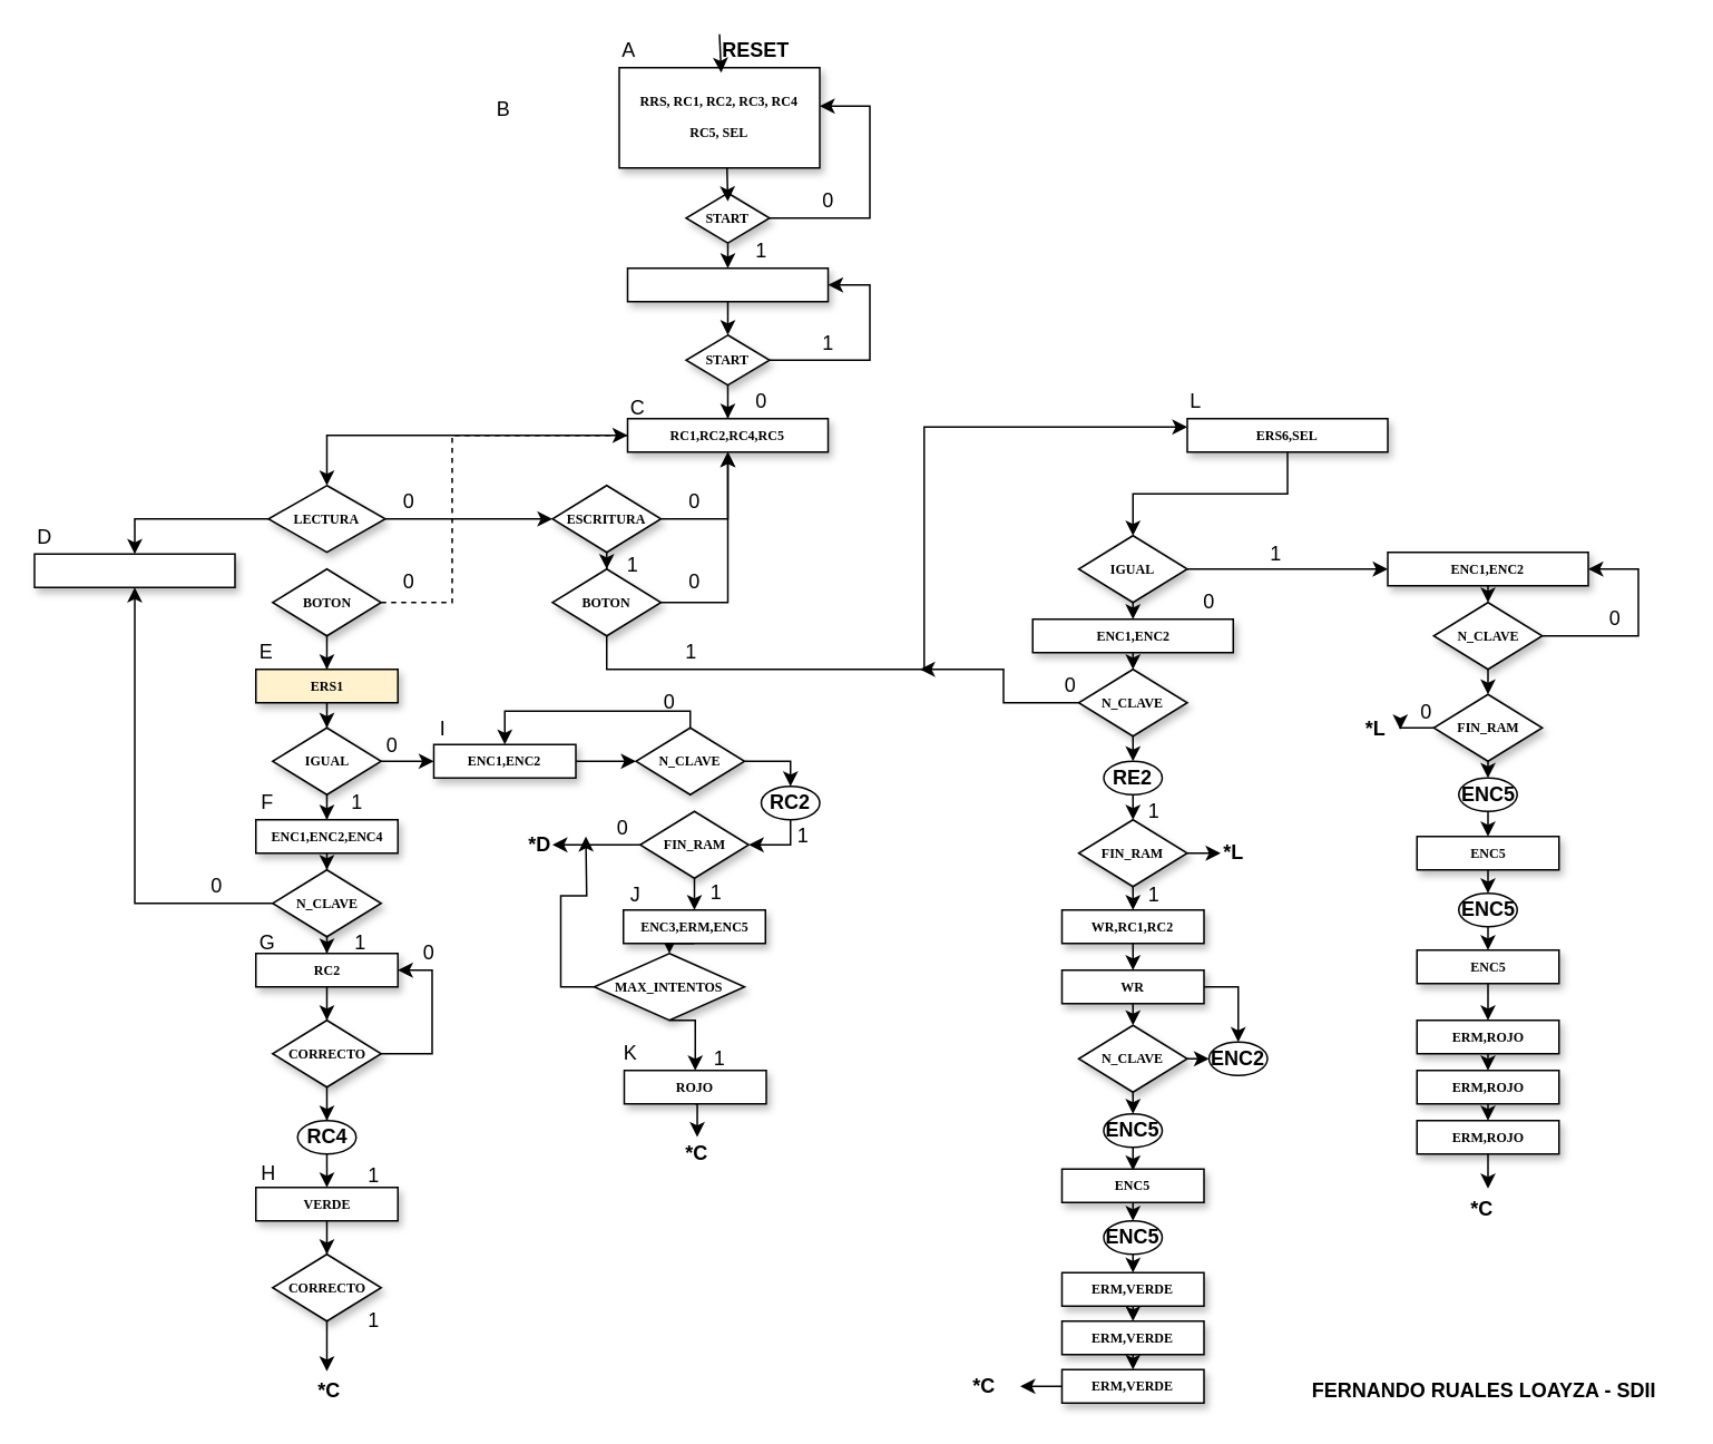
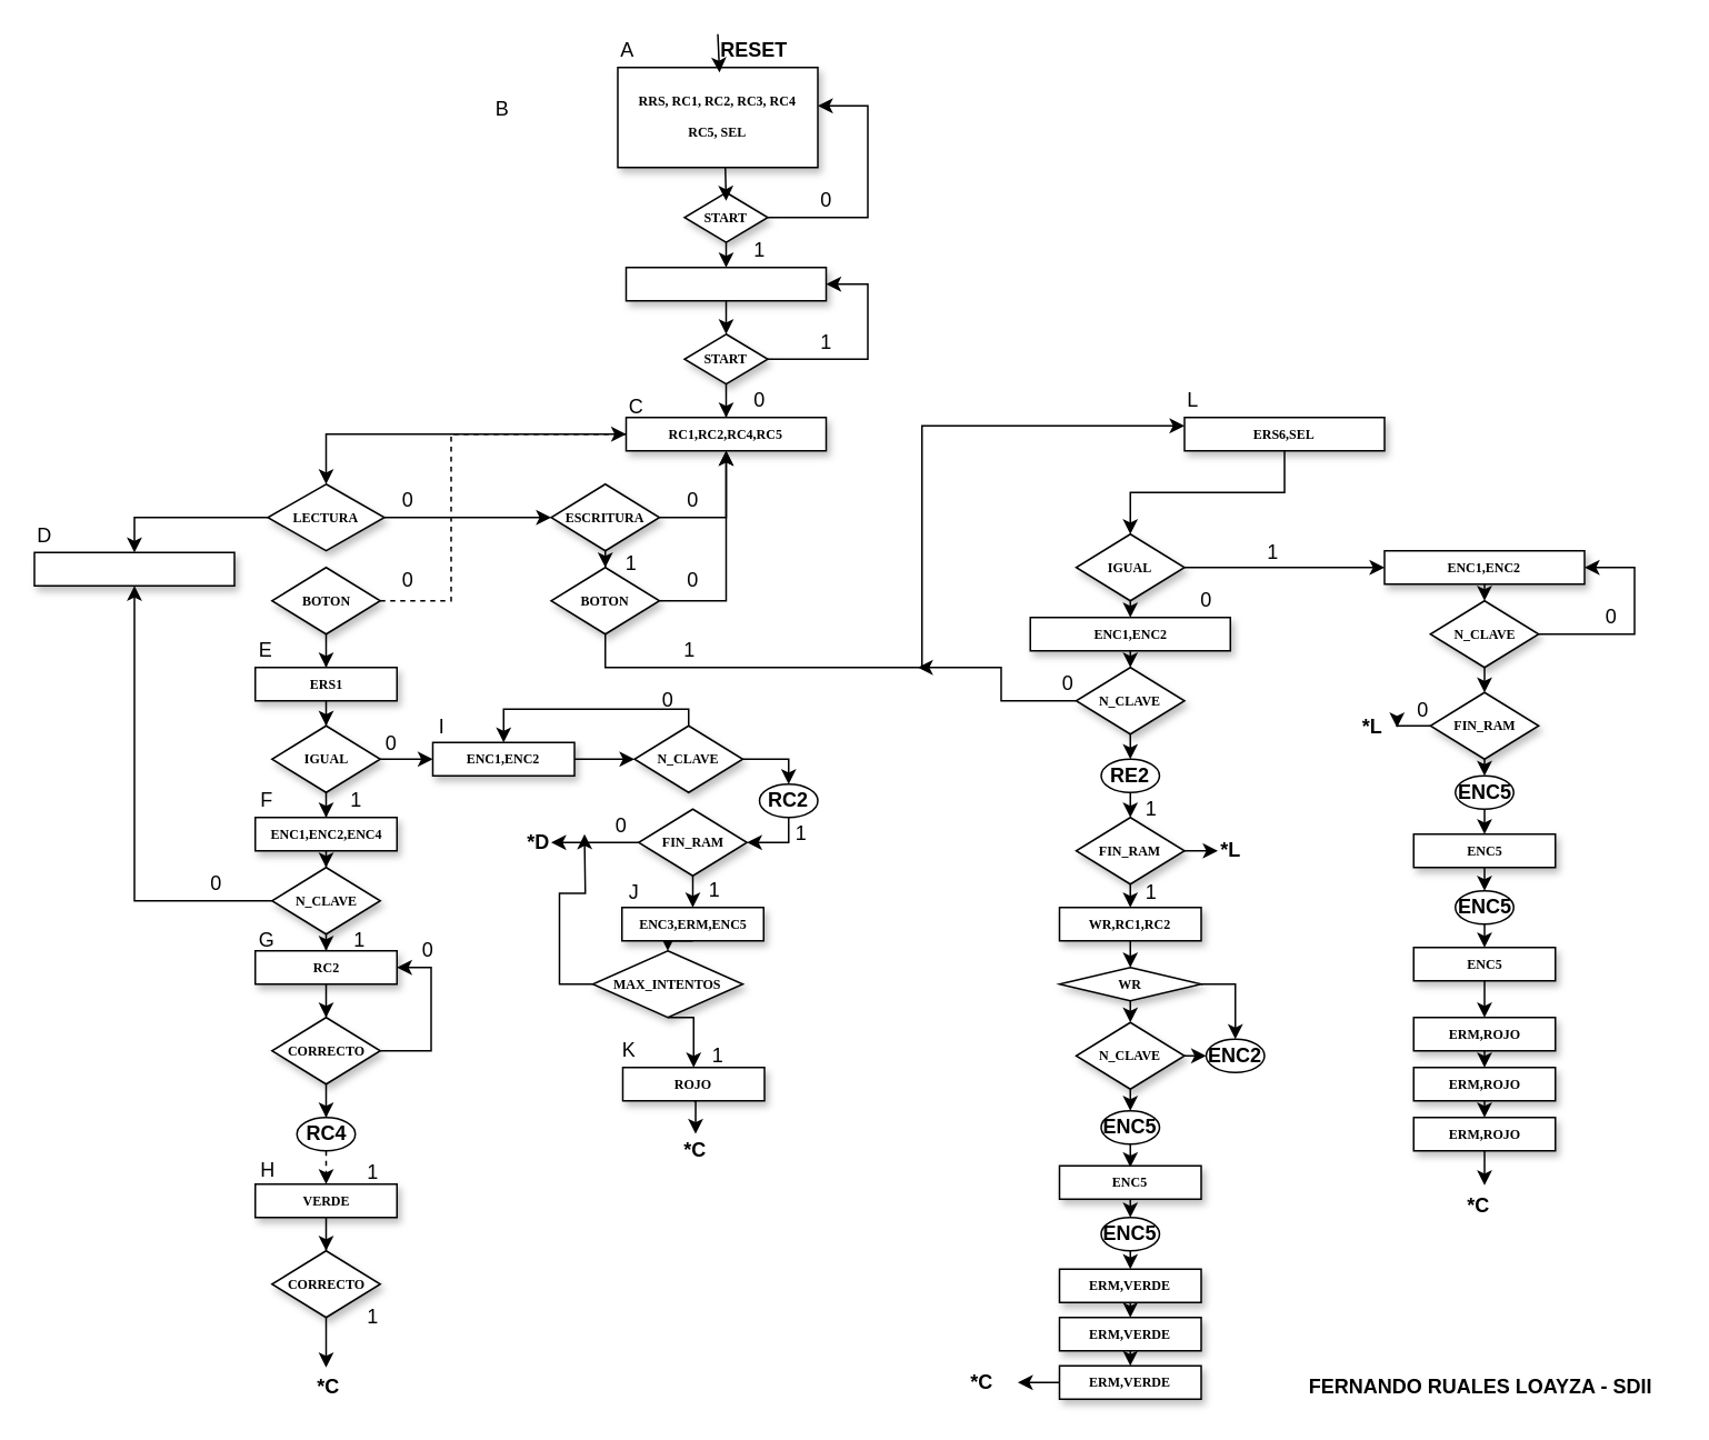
- <mxCell id="43" value="&lt;b&gt;ERS1&lt;/b&gt;" style="rounded=0;whiteSpace=wrap;html=1;shadow=1;labelBackgroundColor=none;strokeColor=#000000;strokeWidth=1;fillColor=#fff2cc;fontFamily=Verdana;fontSize=8;fontColor=#000000;align=center;" parent="1" vertex="1"><mxGeometry x="152.5" y="400" width="85" height="20" as="geometry" /></mxCell>
+ <mxCell id="43" value="&lt;b&gt;ERS1&lt;/b&gt;" style="rounded=0;whiteSpace=wrap;html=1;shadow=1;labelBackgroundColor=none;strokeColor=#000000;strokeWidth=1;fillColor=#ffffff;fontFamily=Verdana;fontSize=8;fontColor=#000000;align=center;" parent="1" vertex="1"><mxGeometry x="152.5" y="400" width="85" height="20" as="geometry" /></mxCell>
- <mxCell id="131" value="&lt;b&gt;WR&lt;/b&gt;" style="rounded=0;whiteSpace=wrap;html=1;shadow=1;labelBackgroundColor=none;strokeColor=#000000;strokeWidth=1;fillColor=#ffffff;fontFamily=Verdana;fontSize=8;fontColor=#000000;align=center;" parent="1" vertex="1"><mxGeometry x="635" y="580" width="85" height="20" as="geometry" /></mxCell>
+ <mxCell id="131" value="&lt;b&gt;WR&lt;/b&gt;" style="rhombus;whiteSpace=wrap;html=1;shadow=1;labelBackgroundColor=none;strokeColor=#000000;strokeWidth=1;fillColor=#ffffff;fontFamily=Verdana;fontSize=8;fontColor=#000000;align=center;" parent="1" vertex="1"><mxGeometry x="635" y="580" width="85" height="20" as="geometry" /></mxCell>
- <mxCell id="72" style="edgeStyle=orthogonalEdgeStyle;rounded=0;jumpStyle=none;orthogonalLoop=1;jettySize=auto;html=1;exitX=0.5;exitY=1;exitDx=0;exitDy=0;entryX=0.5;entryY=0;entryDx=0;entryDy=0;" parent="1" source="73" target="75" edge="1"><mxGeometry relative="1" as="geometry" /></mxCell>
+ <mxCell id="72" style="edgeStyle=orthogonalEdgeStyle;rounded=0;jumpStyle=none;orthogonalLoop=1;jettySize=auto;html=1;exitX=0.5;exitY=1;exitDx=0;exitDy=0;entryX=0.5;entryY=0;entryDx=0;entryDy=0;dashed=1;" parent="1" source="73" target="75" edge="1"><mxGeometry relative="1" as="geometry" /></mxCell>
